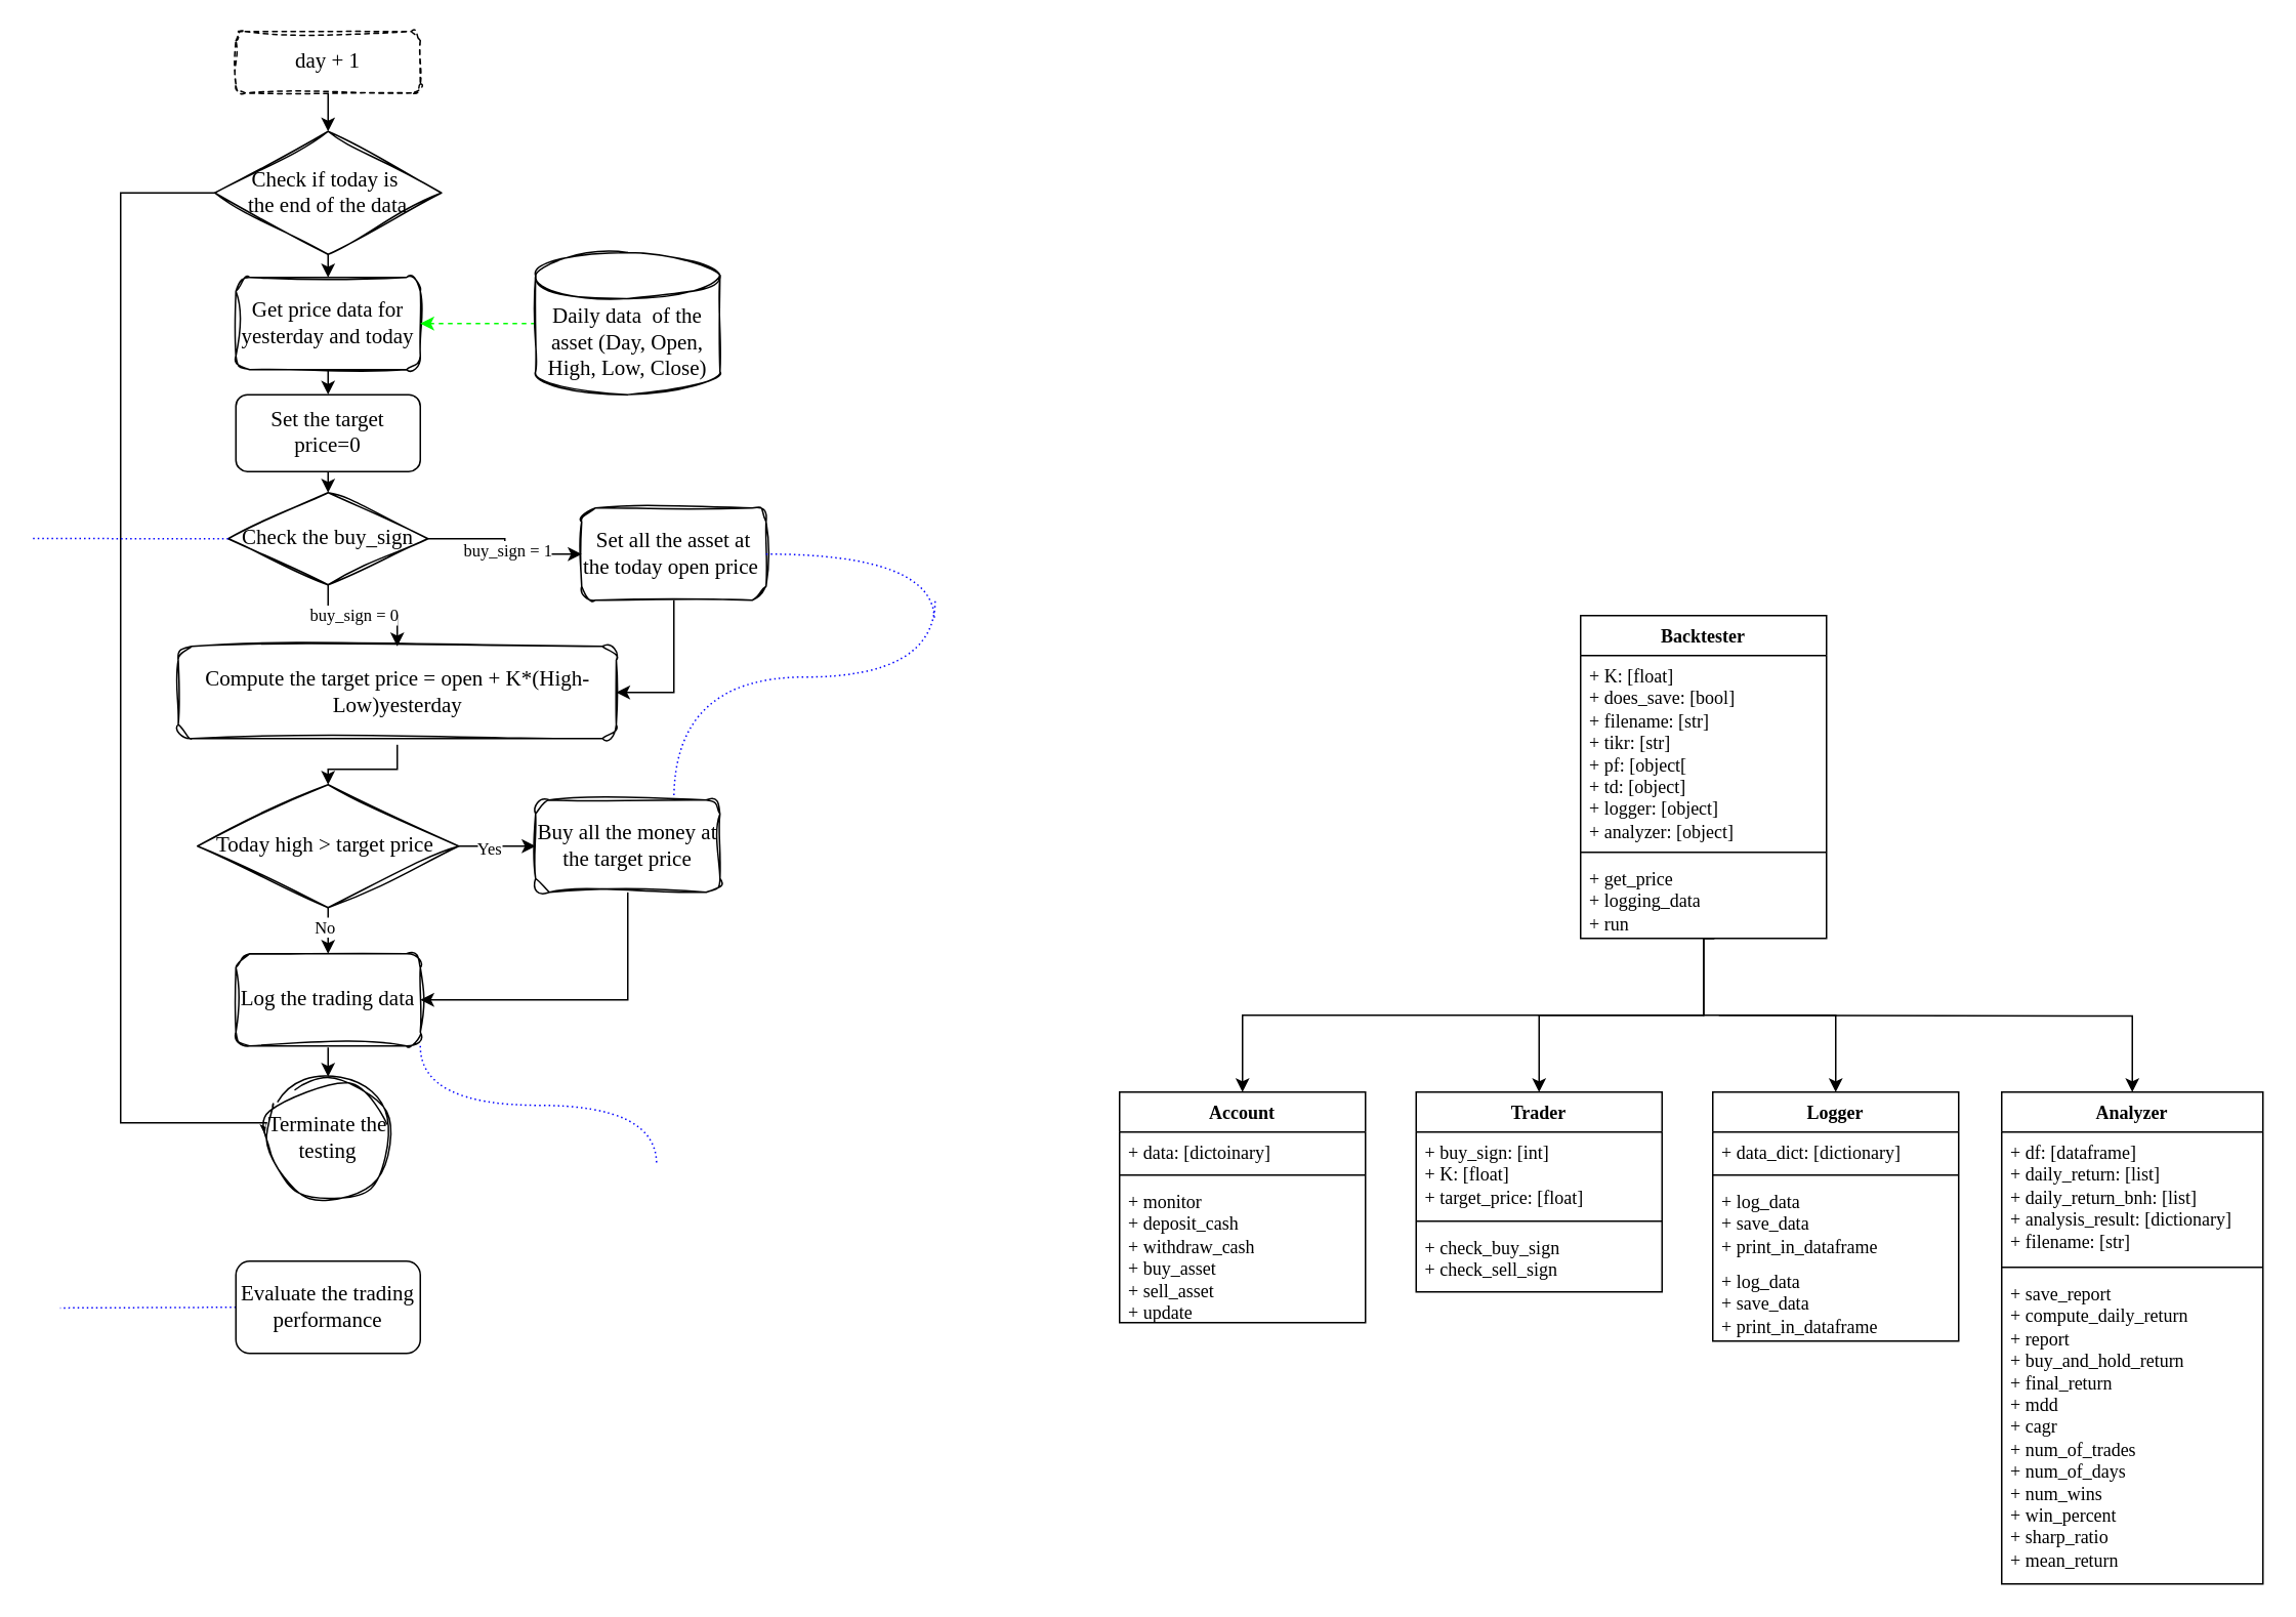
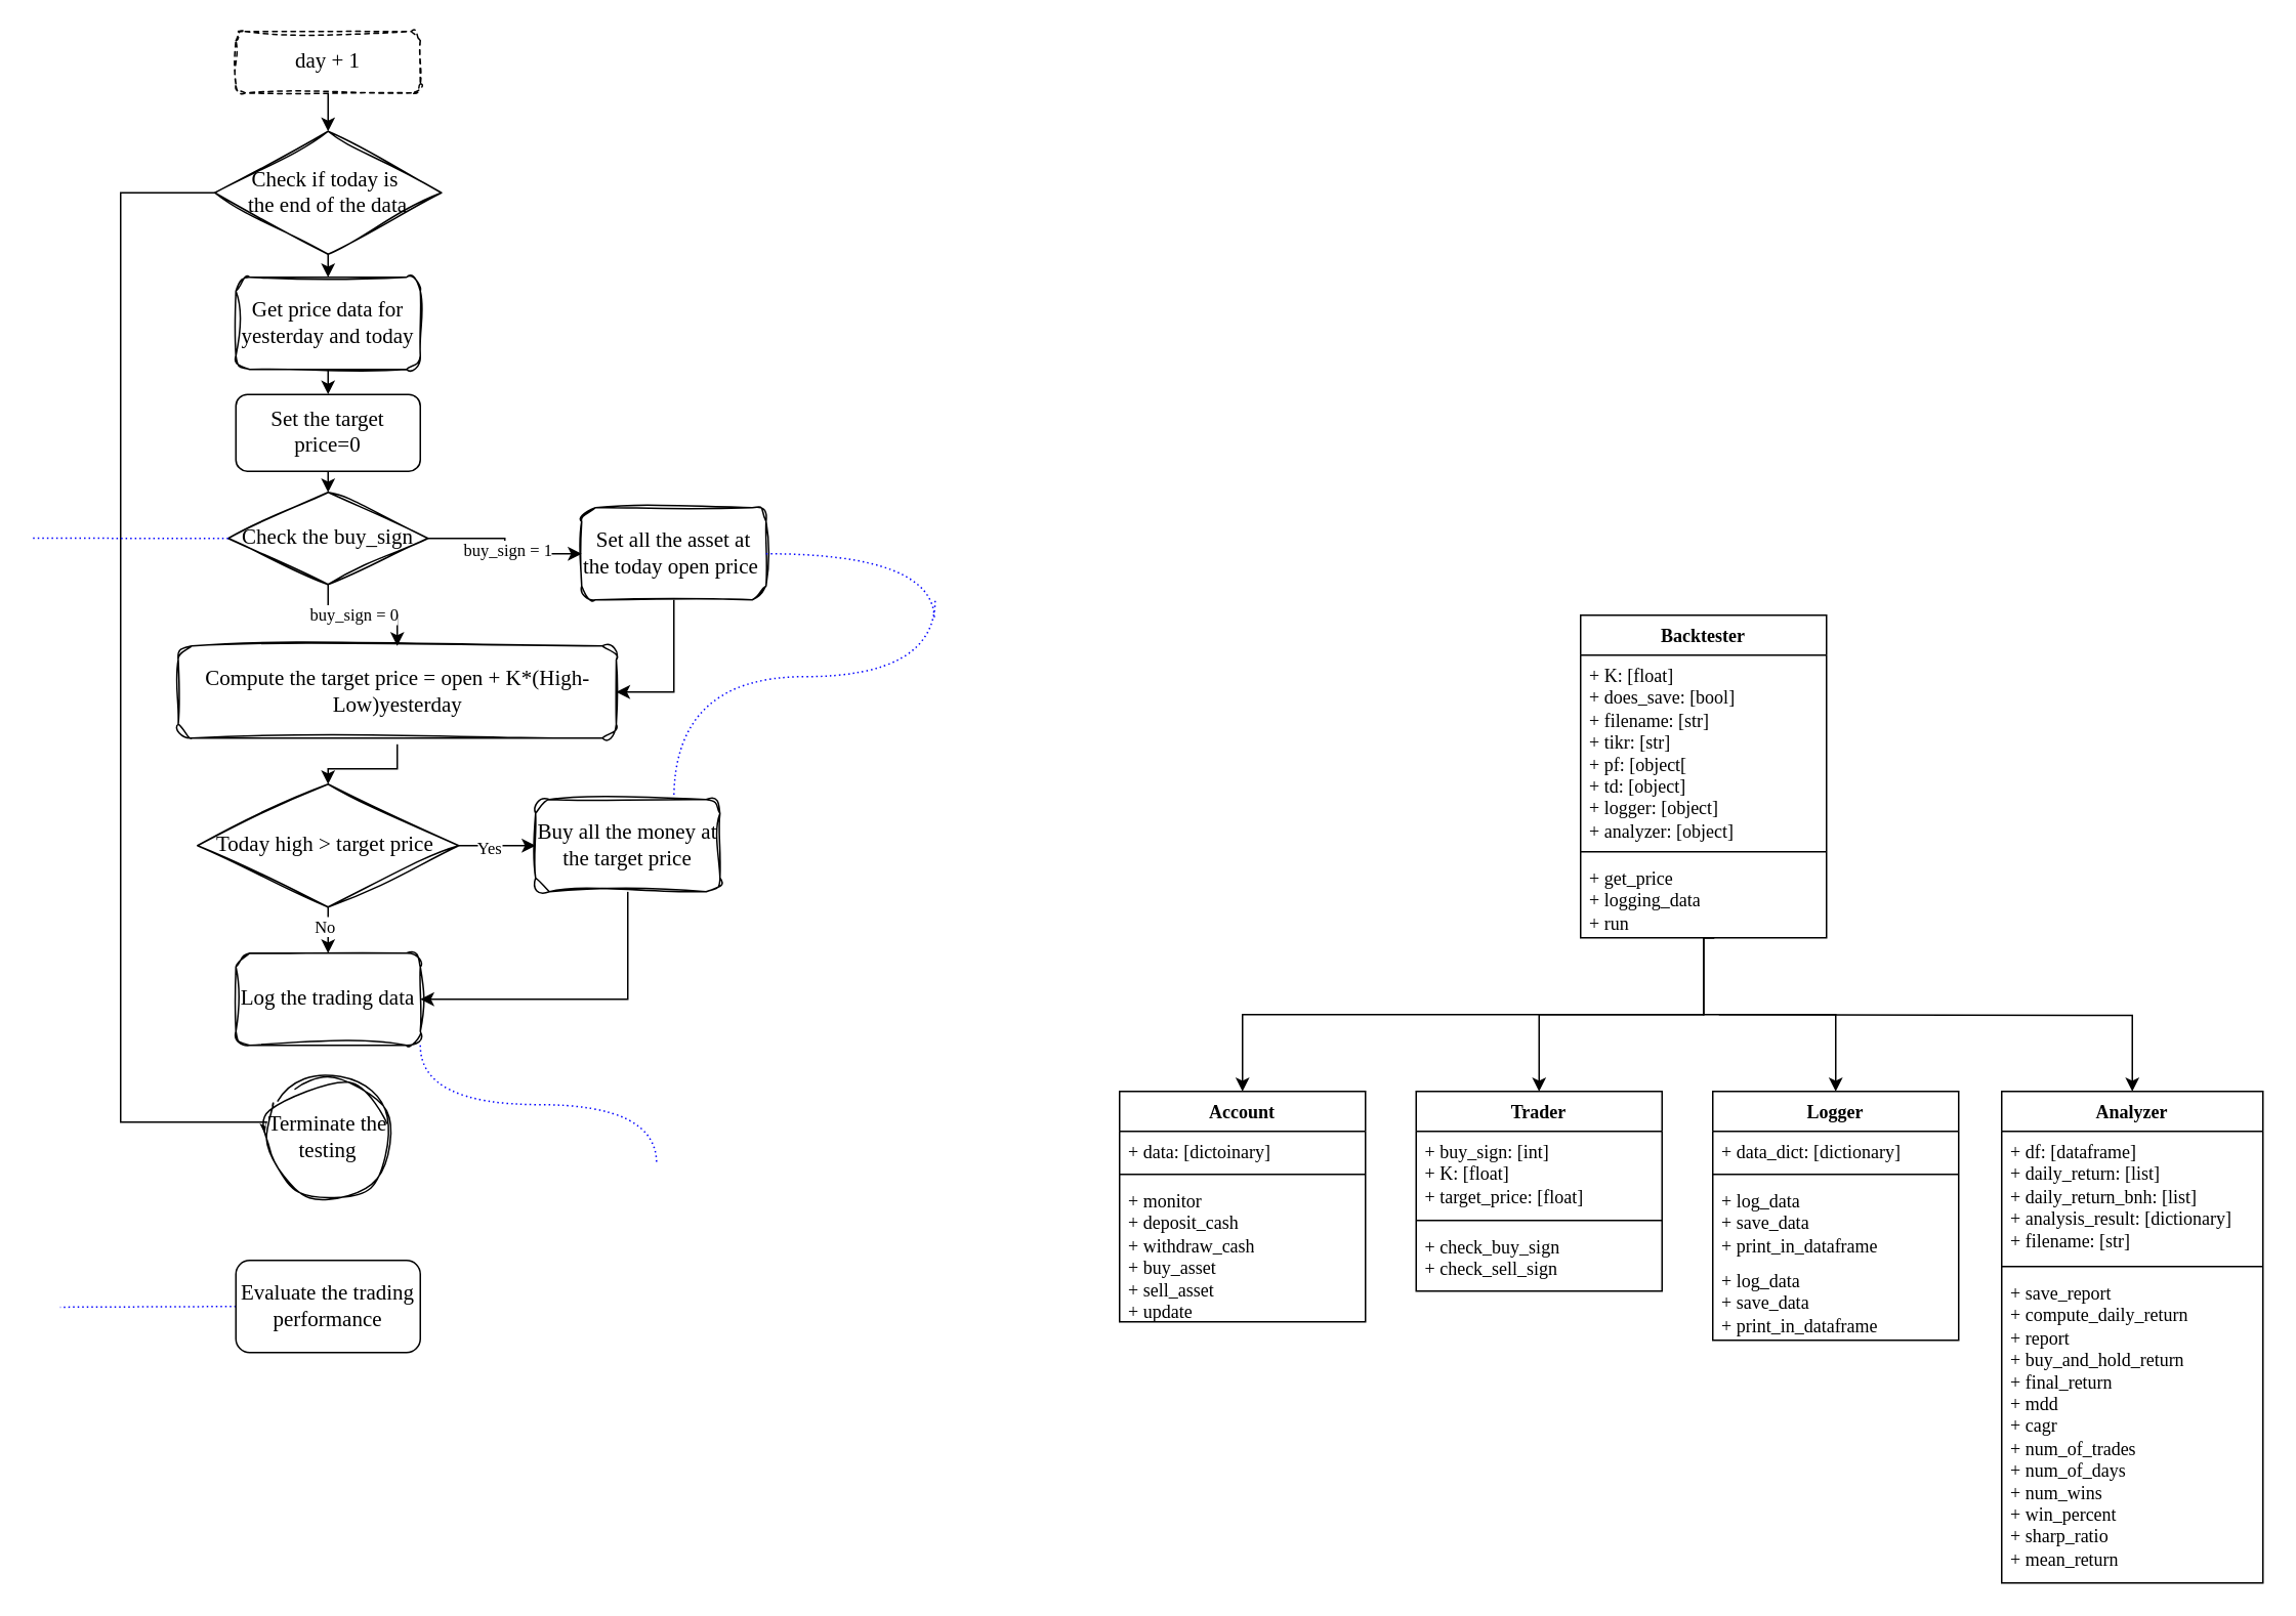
- <mxCell id="31" style="edgeStyle=orthogonalEdgeStyle;rounded=0;orthogonalLoop=1;jettySize=auto;html=1;exitX=0;exitY=0.5;exitDx=0;exitDy=0;exitPerimeter=0;entryX=1;entryY=0.5;entryDx=0;entryDy=0;curved=0;dashed=1;strokeColor=#00FF00;" parent="1" source="32" target="8" edge="1"><mxGeometry relative="1" as="geometry" /></mxCell>
- <mxCell id="32" value="Daily data&amp;nbsp; of the asset (Day, Open, High, Low, Close)" style="shape=cylinder3;whiteSpace=wrap;html=1;boundedLbl=1;backgroundOutline=1;size=15;fontFamily=Times New Roman;fontSize=14;sketch=1;curveFitting=1;jiggle=2;" parent="1" vertex="1"><mxGeometry x="348" y="163.75" width="120" height="92.5" as="geometry" /></mxCell>
- <mxCell id="26" style="edgeStyle=orthogonalEdgeStyle;rounded=0;orthogonalLoop=1;jettySize=auto;html=1;exitX=0.5;exitY=1;exitDx=0;exitDy=0;entryX=0.5;entryY=0;entryDx=0;entryDy=0;fontFamily=Times New Roman;fontSize=14;" parent="1" source="27" target="9" edge="1"><mxGeometry relative="1" as="geometry" /></mxCell>
